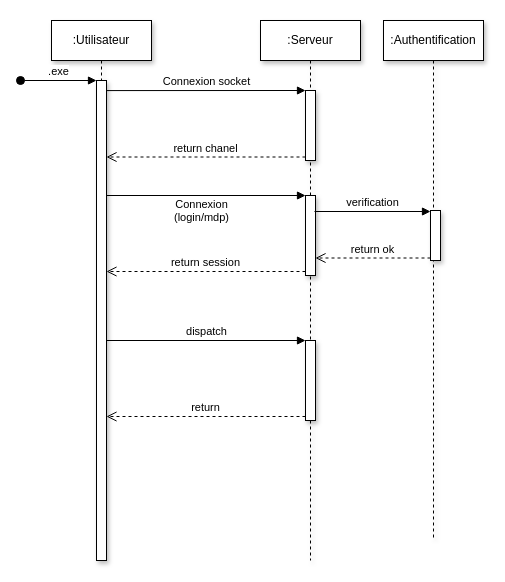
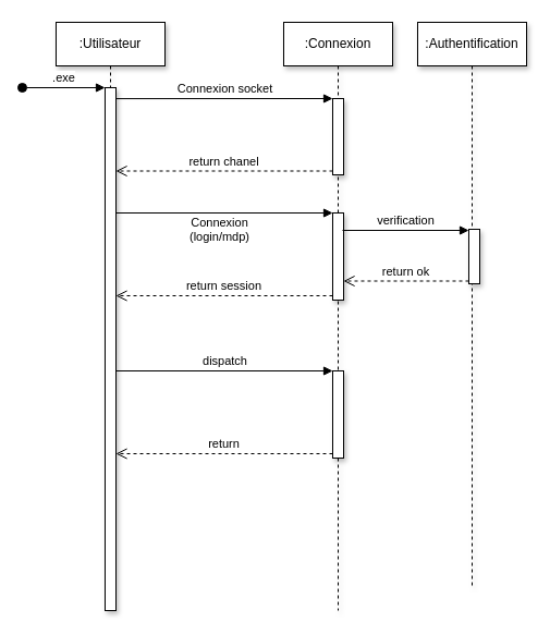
- <mxCell id="9" value=":Serveur" style="shape=umlLifeline;perimeter=lifelinePerimeter;whiteSpace=wrap;html=1;container=1;collapsible=0;recursiveResize=0;outlineConnect=0;shadow=1;" vertex="1" parent="1"><mxGeometry x="260" y="20" width="100" height="540" as="geometry" /></mxCell>
+ <mxCell id="9" value=":Connexion" style="shape=umlLifeline;perimeter=lifelinePerimeter;whiteSpace=wrap;html=1;container=1;collapsible=0;recursiveResize=0;outlineConnect=0;shadow=1;" vertex="1" parent="1"><mxGeometry x="260" y="20" width="100" height="540" as="geometry" /></mxCell>
